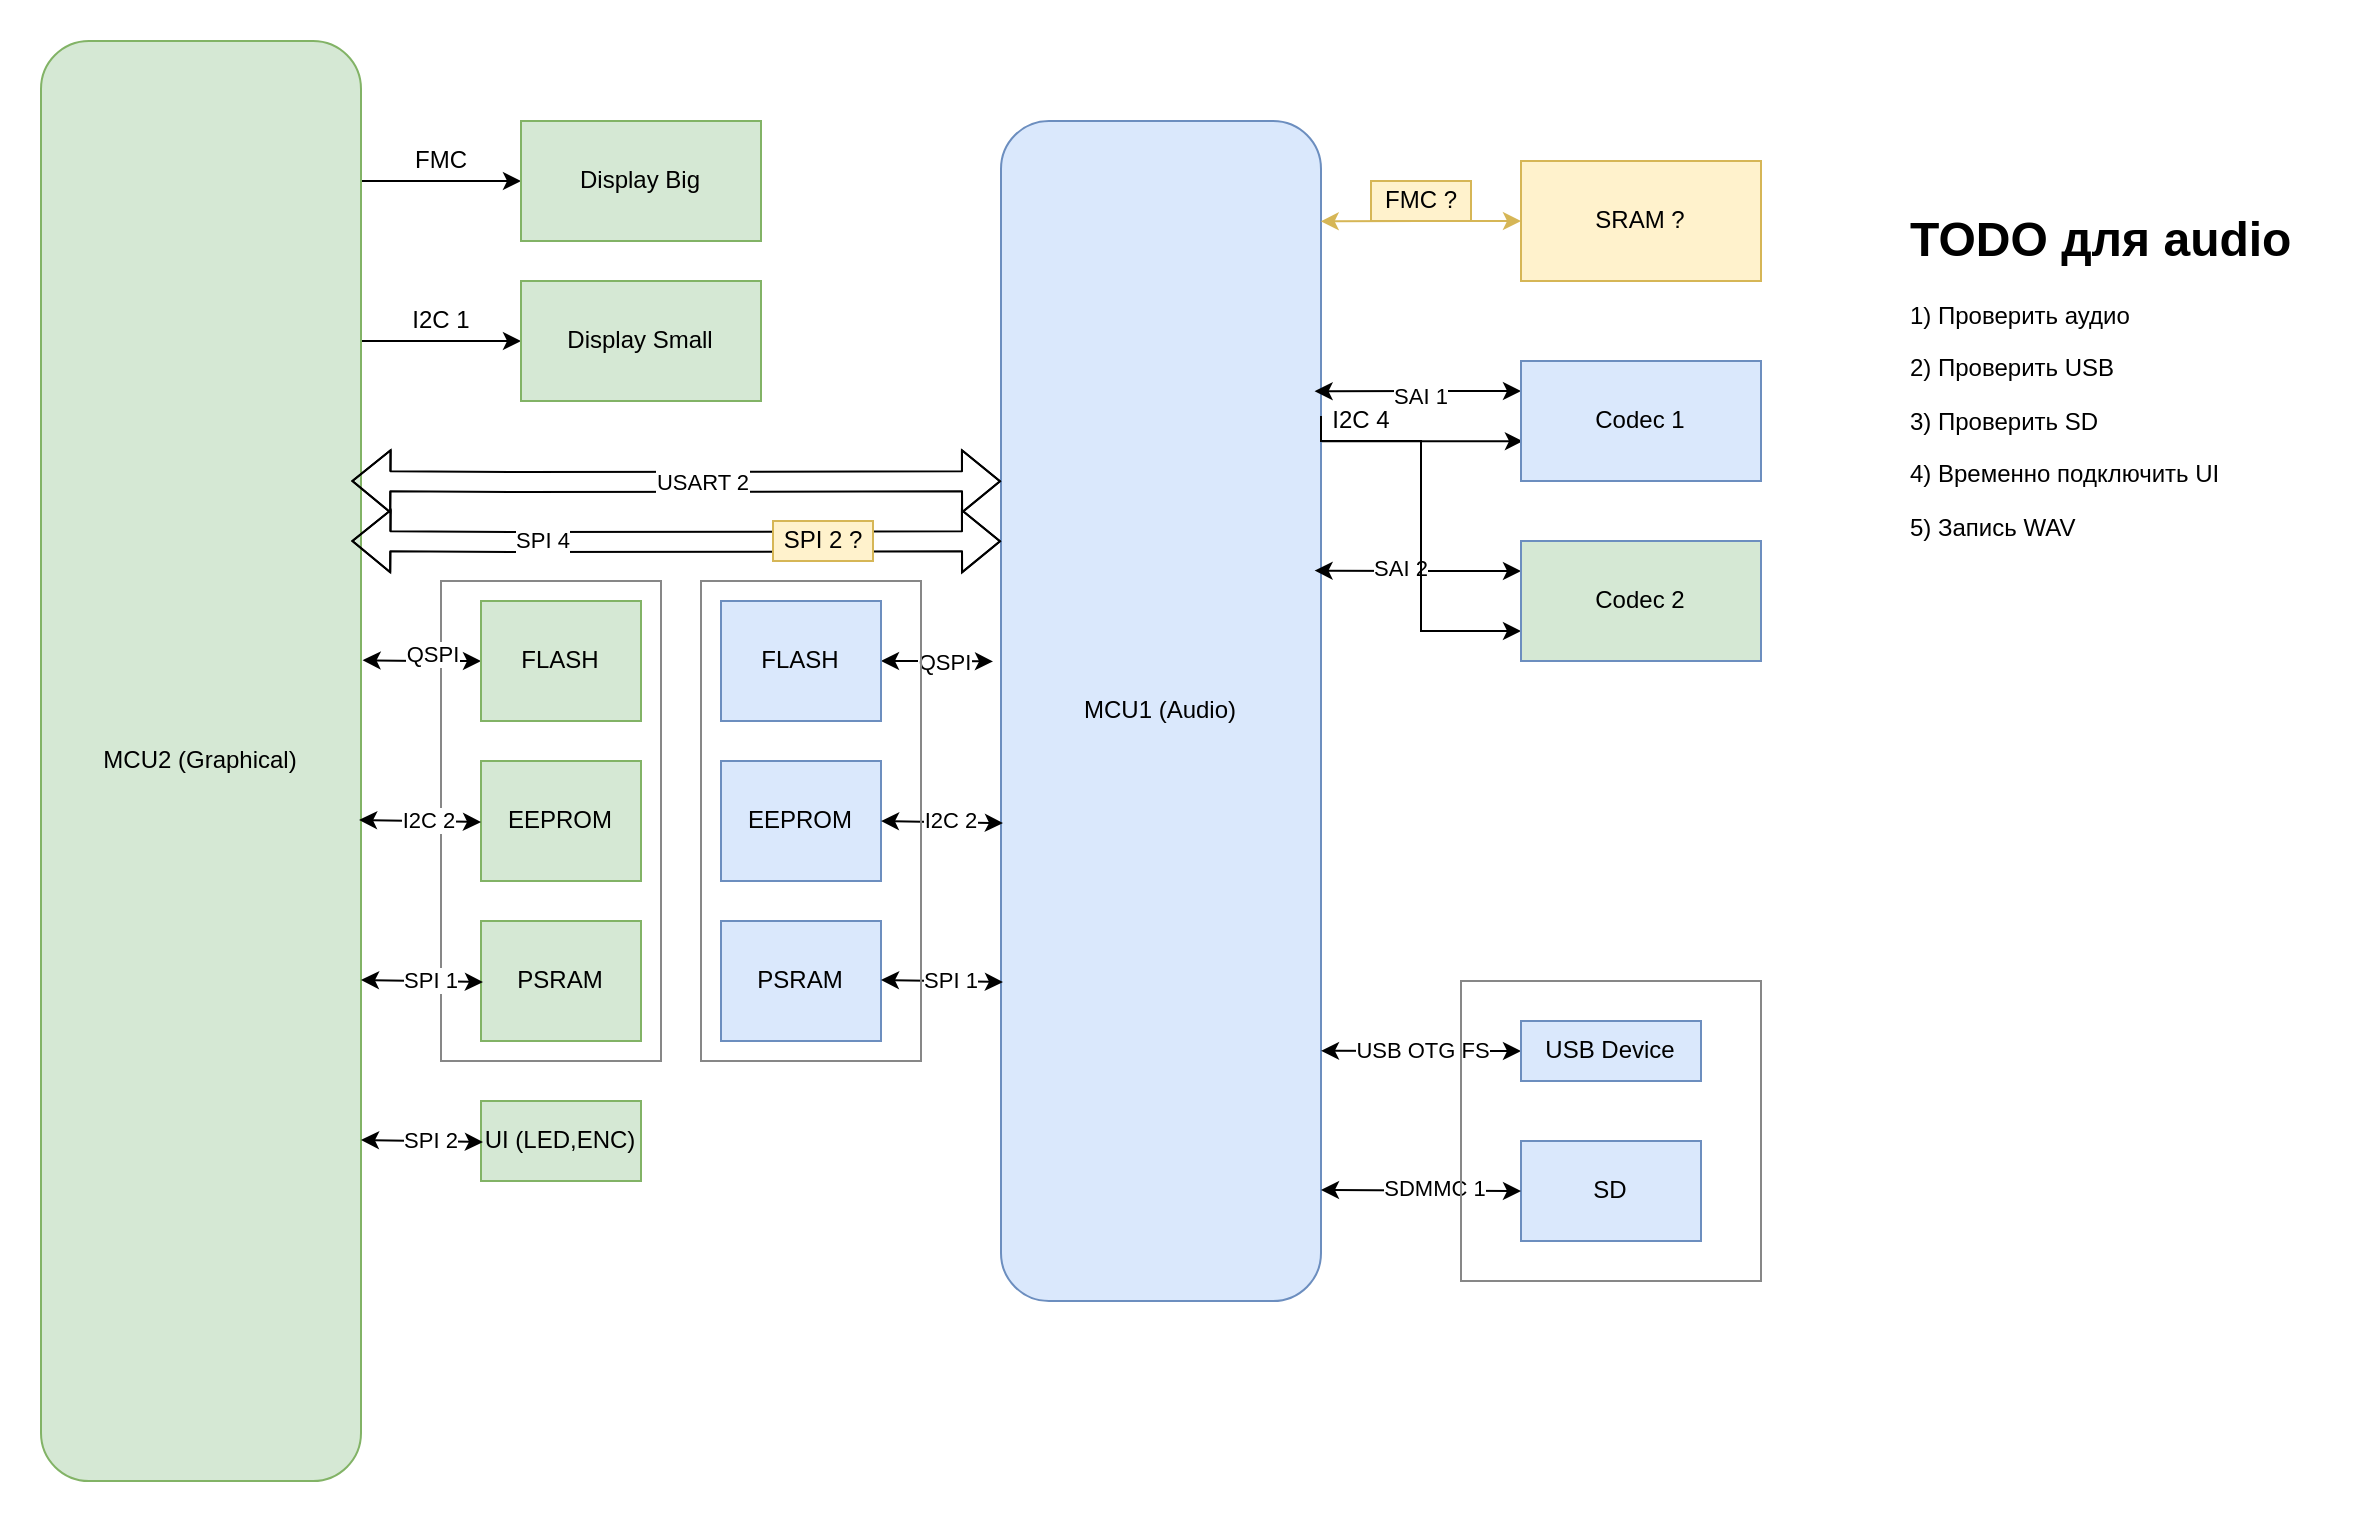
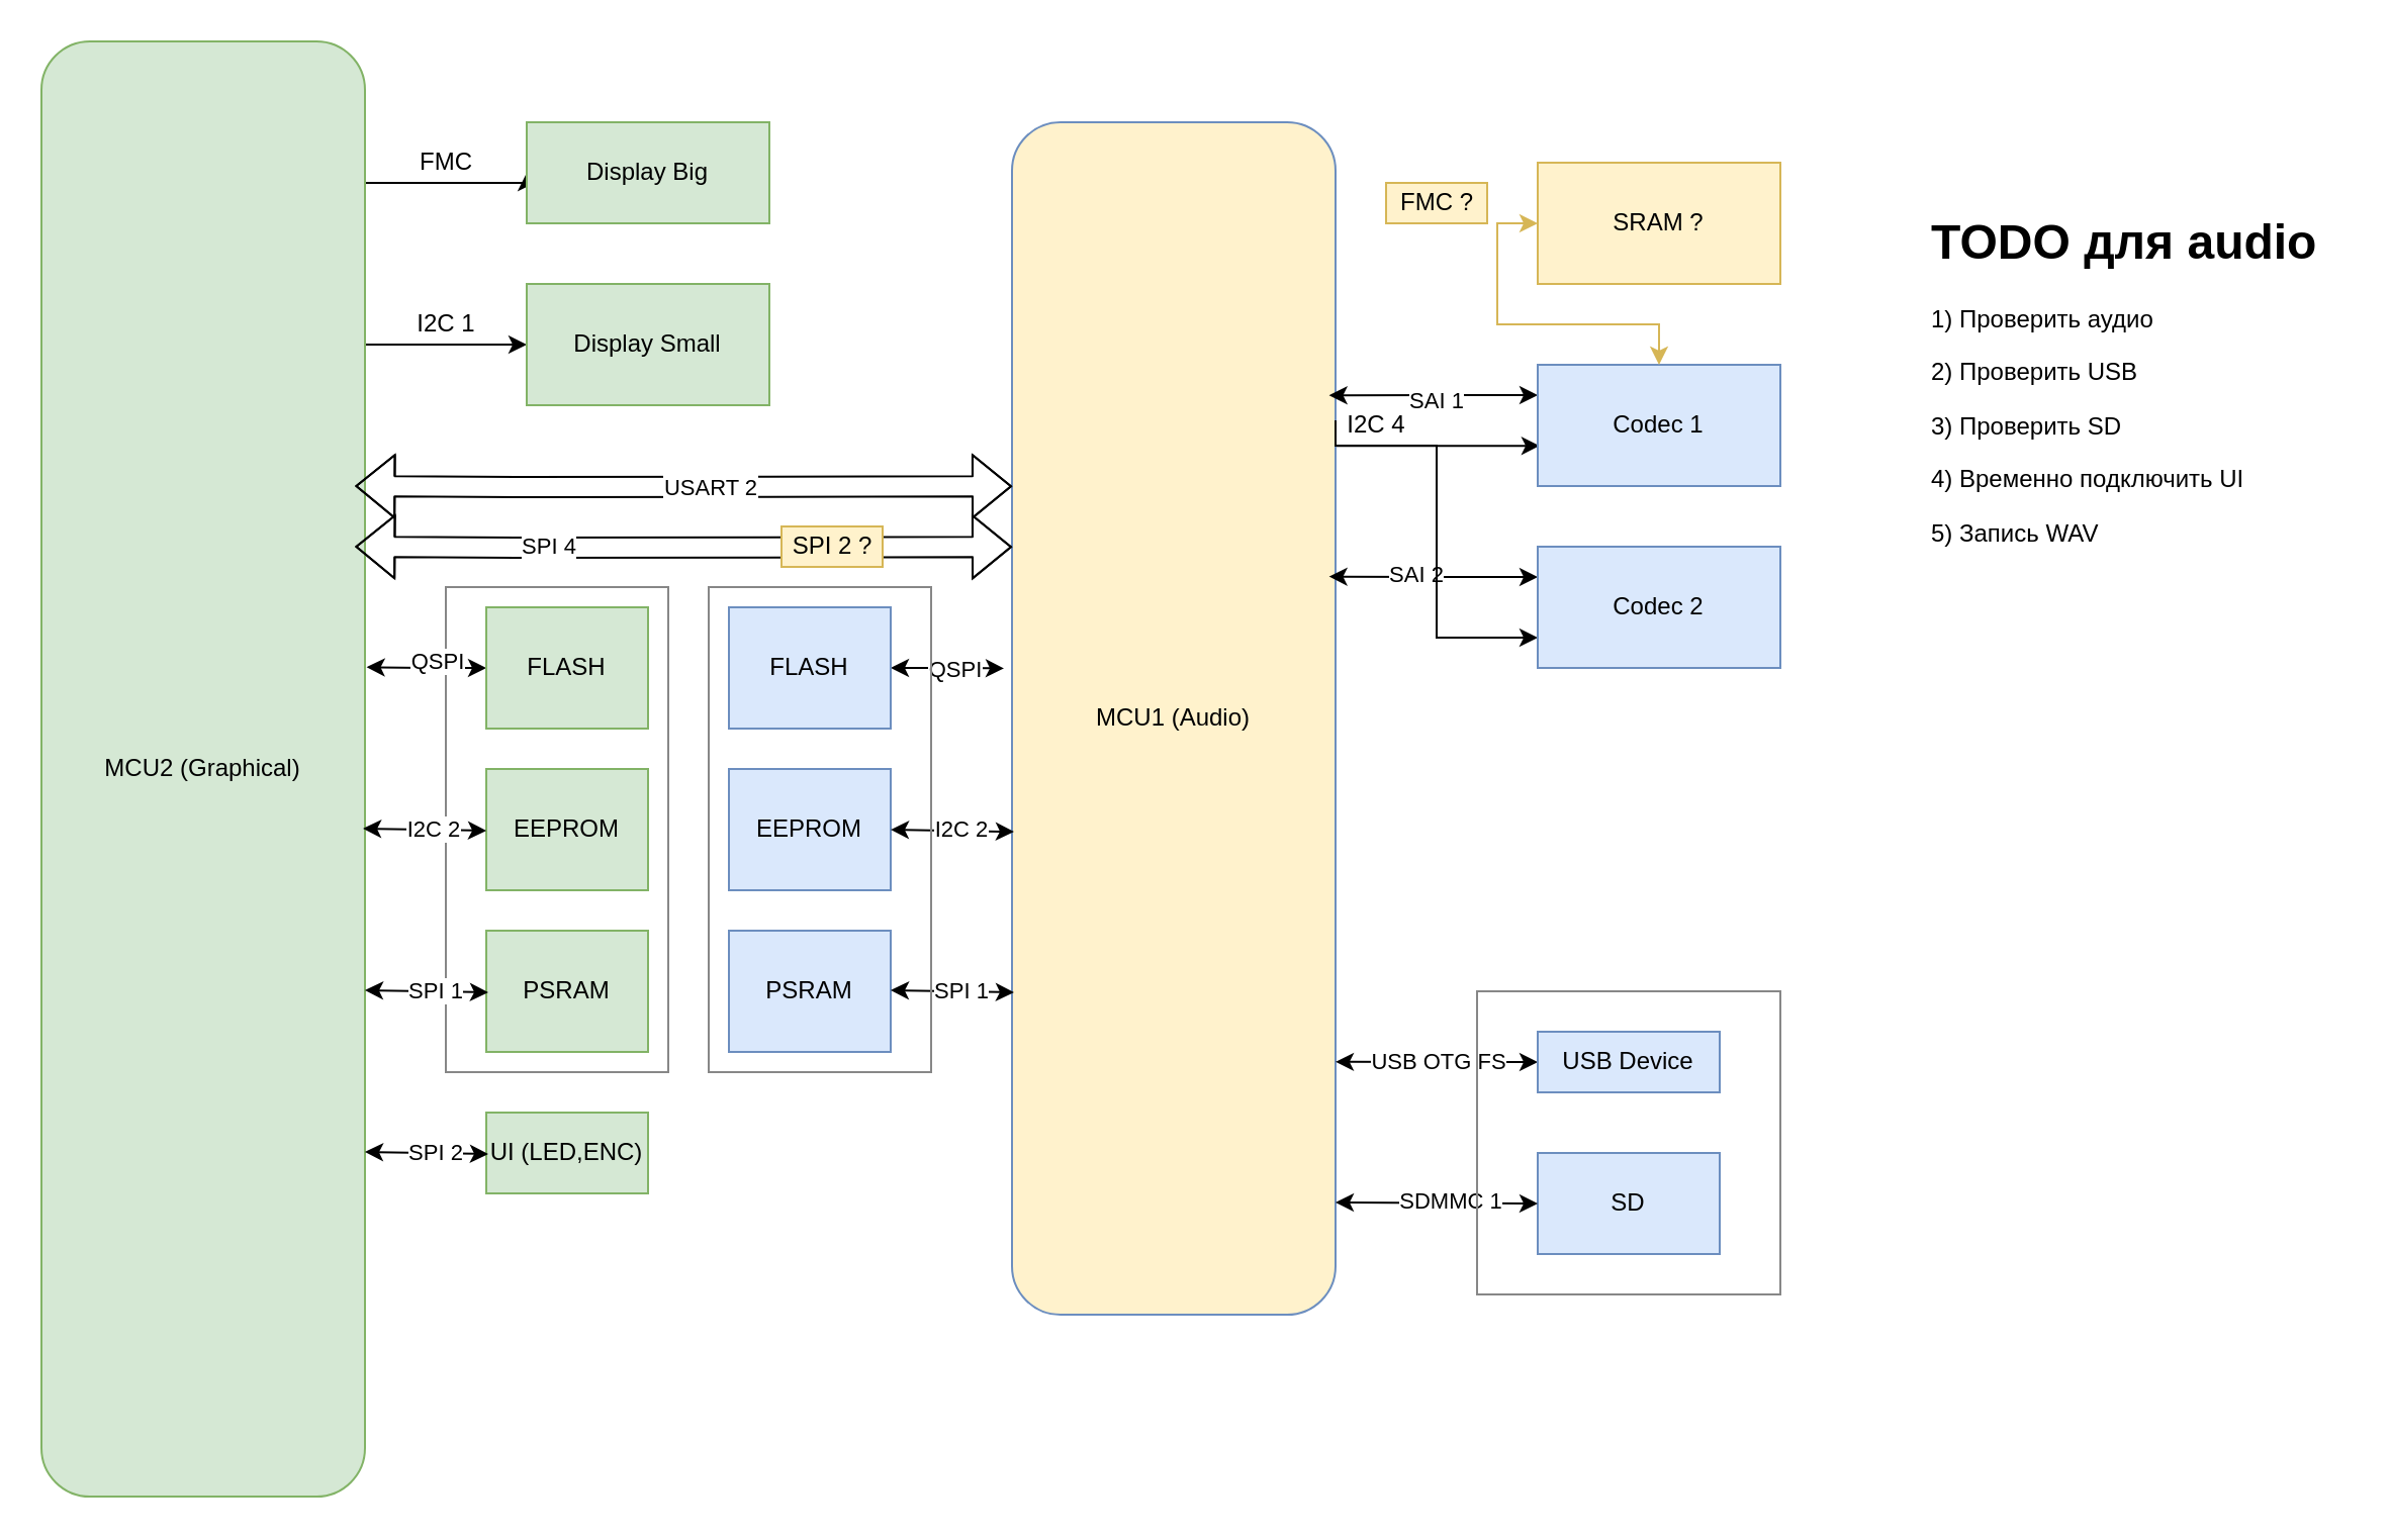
- <mxCell id="8" value="Display Big" style="rounded=0;whiteSpace=wrap;html=1;fillColor=#d5e8d4;strokeColor=#82b366;" vertex="1" parent="1"><mxGeometry x="260" y="60" width="120" height="60" as="geometry" /></mxCell>
+ <mxCell id="8" value="Display Big" style="rounded=0;whiteSpace=wrap;html=1;fillColor=#d5e8d4;strokeColor=#82b366;" vertex="1" parent="1"><mxGeometry x="260" y="60" width="120" height="50" as="geometry" /></mxCell>
- <mxCell id="53" style="edgeStyle=orthogonalEdgeStyle;rounded=0;orthogonalLoop=1;jettySize=auto;html=1;exitX=0;exitY=0.5;exitDx=0;exitDy=0;entryX=0.999;entryY=0.085;entryDx=0;entryDy=0;entryPerimeter=0;startArrow=classic;startFill=1;endArrow=classic;endFill=1;fillColor=#fff2cc;strokeColor=#d6b656;" edge="1" parent="1" source="54" target="7"><mxGeometry relative="1" as="geometry" /></mxCell>
+ <mxCell id="53" style="edgeStyle=orthogonalEdgeStyle;rounded=0;orthogonalLoop=1;jettySize=auto;html=1;exitX=0;exitY=0.5;exitDx=0;exitDy=0;startArrow=classic;startFill=1;endArrow=classic;endFill=1;fillColor=#fff2cc;strokeColor=#d6b656;" edge="1" parent="1" source="54" target="12"><mxGeometry relative="1" as="geometry" /></mxCell>
- <mxCell id="16" value="Codec 2" style="rounded=0;whiteSpace=wrap;html=1;fillColor=#d5e8d4;strokeColor=#6c8ebf;" vertex="1" parent="1"><mxGeometry x="760" y="270" width="120" height="60" as="geometry" /></mxCell>
+ <mxCell id="16" value="Codec 2" style="rounded=0;whiteSpace=wrap;html=1;fillColor=#dae8fc;strokeColor=#6c8ebf;" vertex="1" parent="1"><mxGeometry x="760" y="270" width="120" height="60" as="geometry" /></mxCell>
- <mxCell id="7" value="MCU1 (Audio)" style="rounded=1;whiteSpace=wrap;html=1;fillColor=#dae8fc;strokeColor=#6c8ebf;" vertex="1" parent="1"><mxGeometry x="500" y="60" width="160" height="590" as="geometry" /></mxCell>
+ <mxCell id="7" value="MCU1 (Audio)" style="rounded=1;whiteSpace=wrap;html=1;fillColor=#fff2cc;strokeColor=#6c8ebf;" vertex="1" parent="1"><mxGeometry x="500" y="60" width="160" height="590" as="geometry" /></mxCell>
